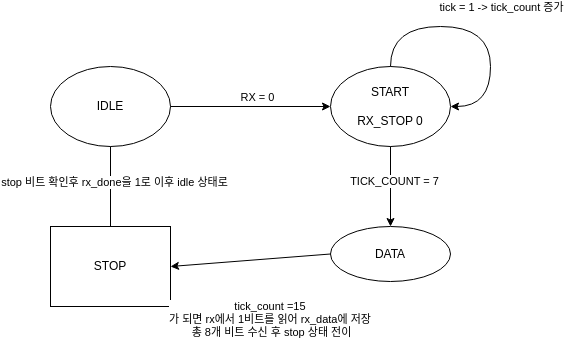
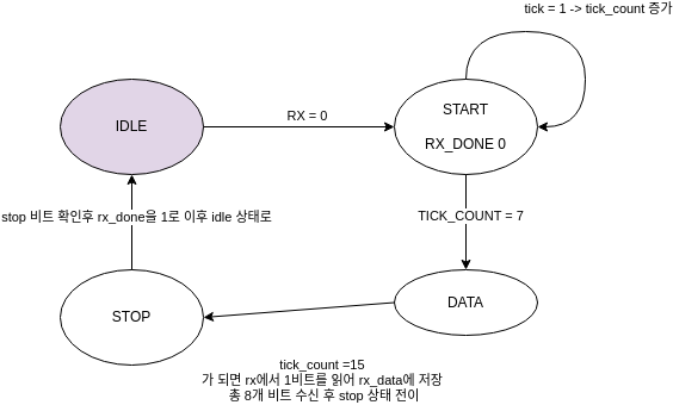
- <mxCell id="2" value="IDLE" style="ellipse;whiteSpace=wrap;html=1;" vertex="1" parent="1"><mxGeometry x="20" y="60" width="120" height="80" as="geometry" /></mxCell>
+ <mxCell id="2" value="IDLE" style="ellipse;whiteSpace=wrap;html=1;fillColor=#e1d5e7;" vertex="1" parent="1"><mxGeometry x="20" y="60" width="120" height="80" as="geometry" /></mxCell>
- <mxCell id="3" value="START&lt;div&gt;&lt;br&gt;&lt;/div&gt;&lt;div&gt;RX_STOP 0&lt;/div&gt;" style="ellipse;whiteSpace=wrap;html=1;" vertex="1" parent="1"><mxGeometry x="300" y="60" width="120" height="80" as="geometry" /></mxCell>
+ <mxCell id="3" value="START&lt;div&gt;&lt;br&gt;&lt;/div&gt;&lt;div&gt;RX_DONE 0&lt;/div&gt;" style="ellipse;whiteSpace=wrap;html=1;" vertex="1" parent="1"><mxGeometry x="300" y="60" width="120" height="80" as="geometry" /></mxCell>
- <mxCell id="14" value="" style="endArrow=none;html=1;rounded=0;exitX=0.5;exitY=0;exitDx=0;exitDy=0;" edge="1" parent="1" source="5" target="2"><mxGeometry width="50" height="50" relative="1" as="geometry"><mxPoint x="280" y="200" as="sourcePoint" /><mxPoint x="330" y="150" as="targetPoint" /></mxGeometry></mxCell>
+ <mxCell id="14" value="" style="endArrow=classic;html=1;rounded=0;exitX=0.5;exitY=0;exitDx=0;exitDy=0;" edge="1" parent="1" source="5" target="2"><mxGeometry width="50" height="50" relative="1" as="geometry"><mxPoint x="280" y="200" as="sourcePoint" /><mxPoint x="330" y="150" as="targetPoint" /></mxGeometry></mxCell>
- <mxCell id="5" value="STOP" style="whiteSpace=wrap;html=1;rounded=0;" vertex="1" parent="1"><mxGeometry x="20" y="220" width="120" height="80" as="geometry" /></mxCell>
+ <mxCell id="5" value="STOP" style="ellipse;whiteSpace=wrap;html=1;" vertex="1" parent="1"><mxGeometry x="20" y="220" width="120" height="80" as="geometry" /></mxCell>
